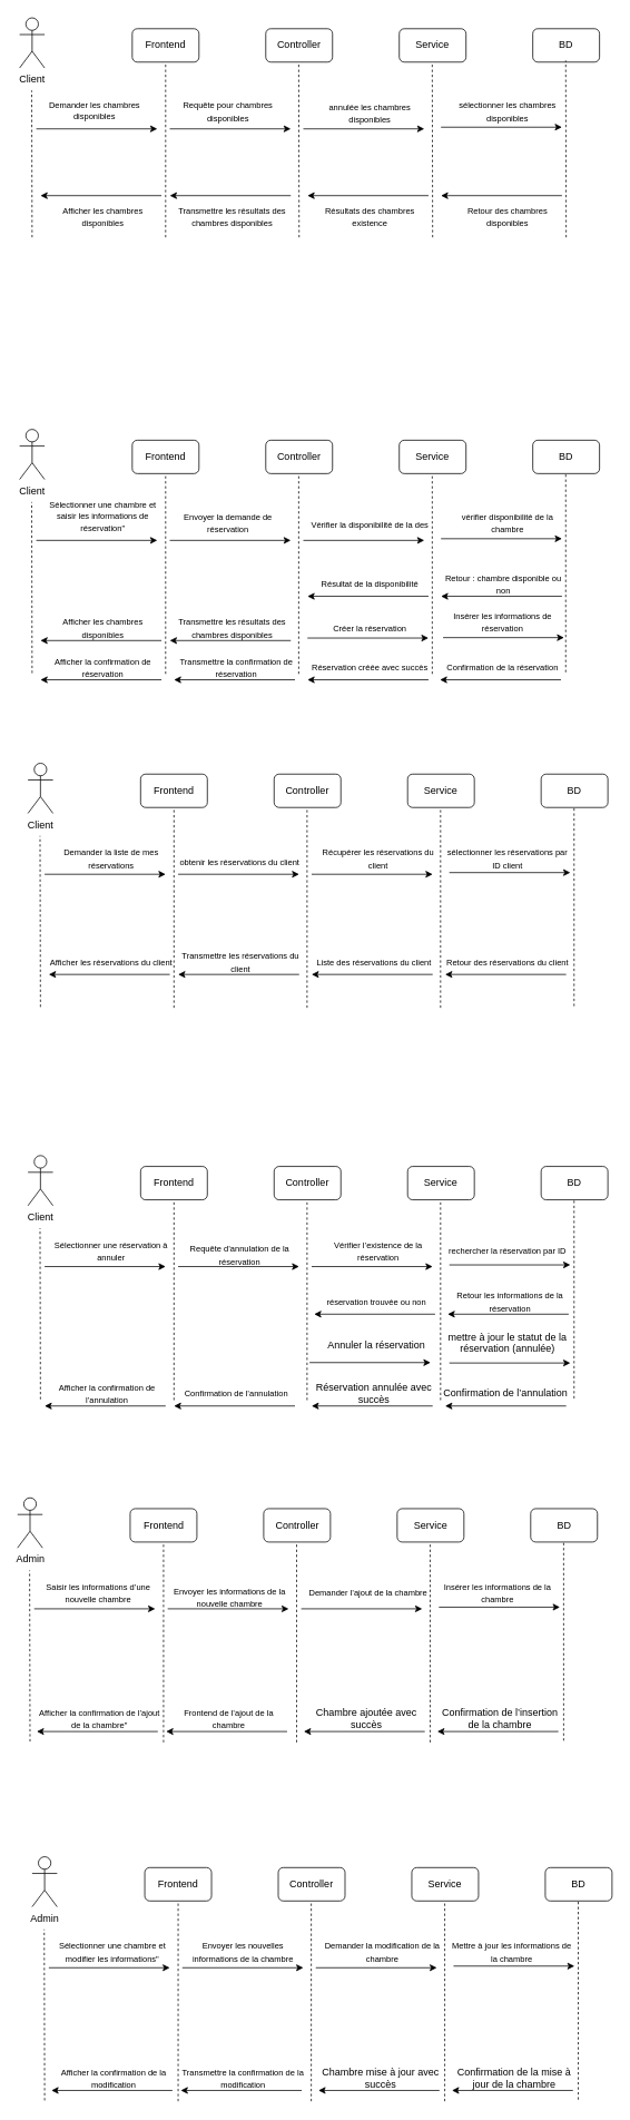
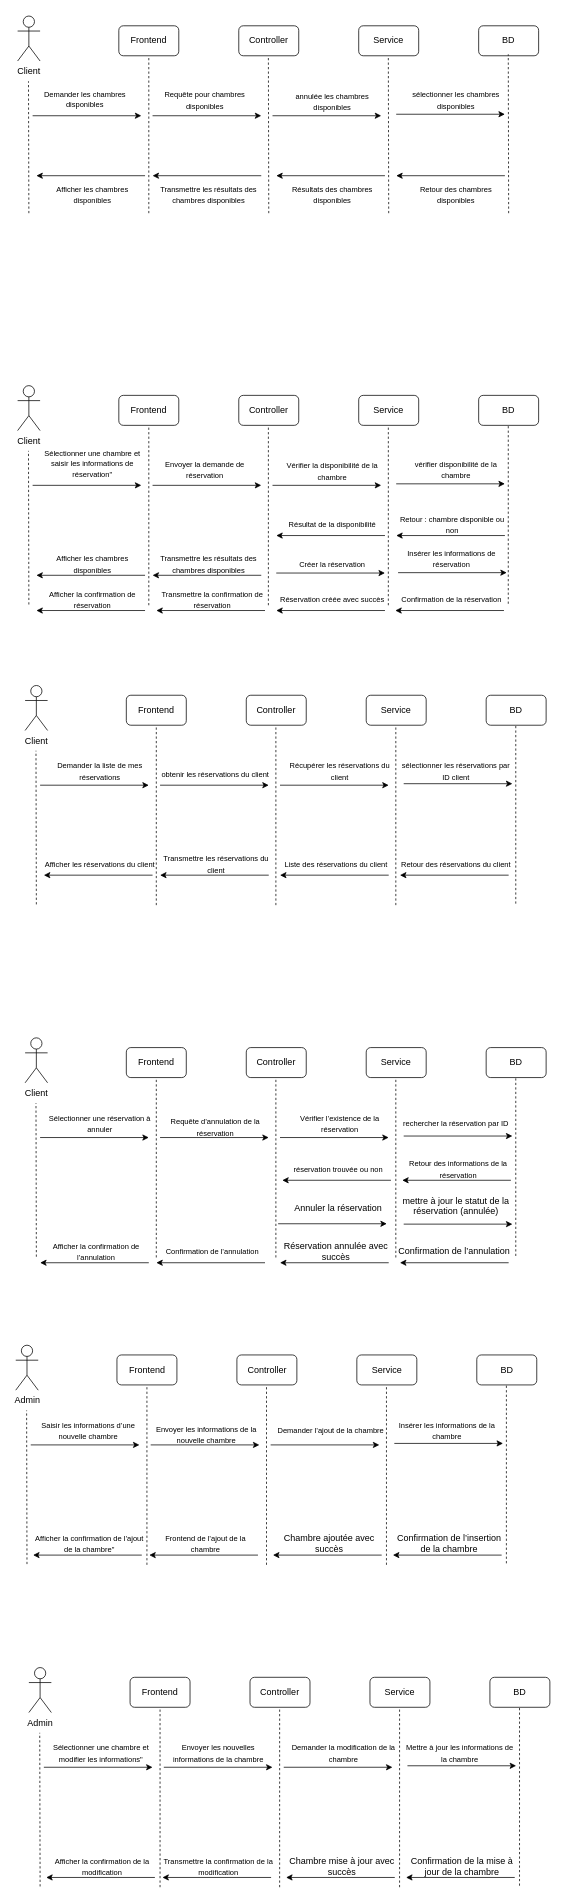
- <mxCell id="23" value="&lt;div&gt;&lt;font style=&quot;font-size: 10px;&quot;&gt;Résultats des chambres existence&lt;/font&gt;&lt;br&gt;&lt;/div&gt;" style="text;html=1;align=center;verticalAlign=middle;whiteSpace=wrap;rounded=0;" vertex="1" parent="1"><mxGeometry x="368" y="253" width="150" height="10" as="geometry" /></mxCell>
+ <mxCell id="23" value="&lt;div&gt;&lt;font style=&quot;font-size: 10px;&quot;&gt;Résultats des chambres disponibles&lt;/font&gt;&lt;br&gt;&lt;/div&gt;" style="text;html=1;align=center;verticalAlign=middle;whiteSpace=wrap;rounded=0;" vertex="1" parent="1"><mxGeometry x="368" y="253" width="150" height="10" as="geometry" /></mxCell>
- <mxCell id="43" value="&lt;div&gt;&lt;font style=&quot;font-size: 10px;&quot;&gt;Vérifier la disponibilité de la des&lt;/font&gt;&lt;br&gt;&lt;/div&gt;" style="text;html=1;align=center;verticalAlign=middle;whiteSpace=wrap;rounded=0;" vertex="1" parent="1"><mxGeometry x="368" y="622" width="150" height="10" as="geometry" /></mxCell>
+ <mxCell id="43" value="&lt;div&gt;&lt;font style=&quot;font-size: 10px;&quot;&gt;Vérifier la disponibilité de la chambre&lt;/font&gt;&lt;br&gt;&lt;/div&gt;" style="text;html=1;align=center;verticalAlign=middle;whiteSpace=wrap;rounded=0;" vertex="1" parent="1"><mxGeometry x="368" y="622" width="150" height="10" as="geometry" /></mxCell>
- <mxCell id="111" value="&lt;div&gt;&lt;font style=&quot;font-size: 10px;&quot;&gt;Retour les informations de la réservation&lt;/font&gt;&lt;br&gt;&lt;/div&gt;" style="text;html=1;align=center;verticalAlign=middle;whiteSpace=wrap;rounded=0;" vertex="1" parent="1"><mxGeometry x="536" y="1553" width="150" height="10" as="geometry" /></mxCell>
+ <mxCell id="111" value="&lt;div&gt;&lt;font style=&quot;font-size: 10px;&quot;&gt;Retour des informations de la réservation&lt;/font&gt;&lt;br&gt;&lt;/div&gt;" style="text;html=1;align=center;verticalAlign=middle;whiteSpace=wrap;rounded=0;" vertex="1" parent="1"><mxGeometry x="536" y="1553" width="150" height="10" as="geometry" /></mxCell>
